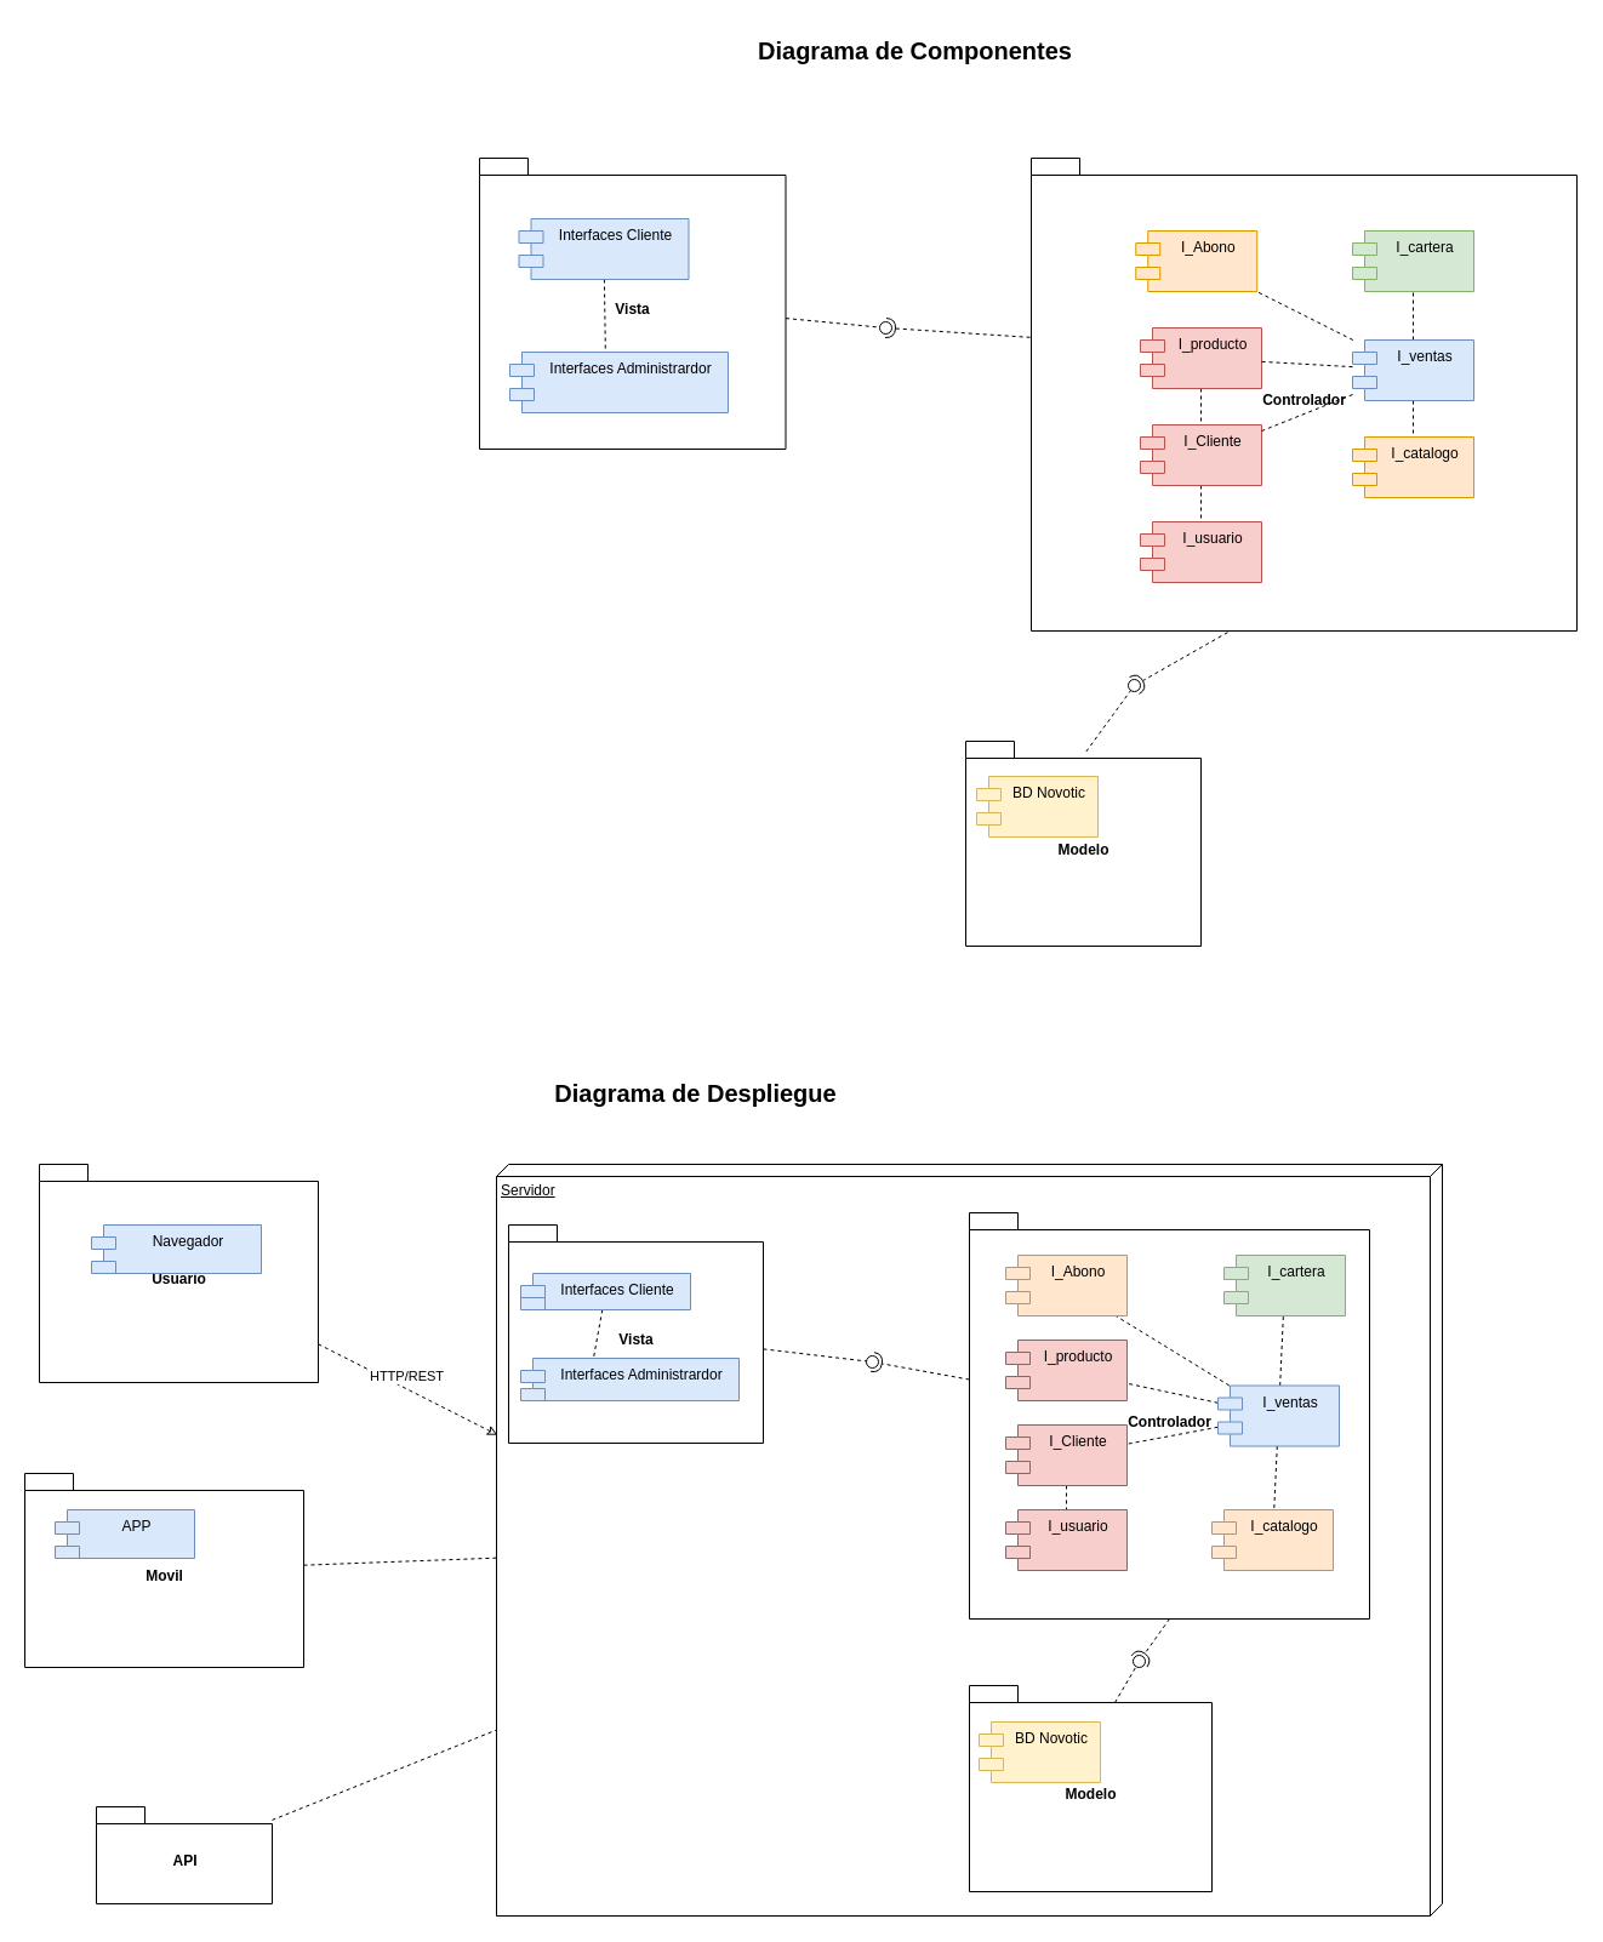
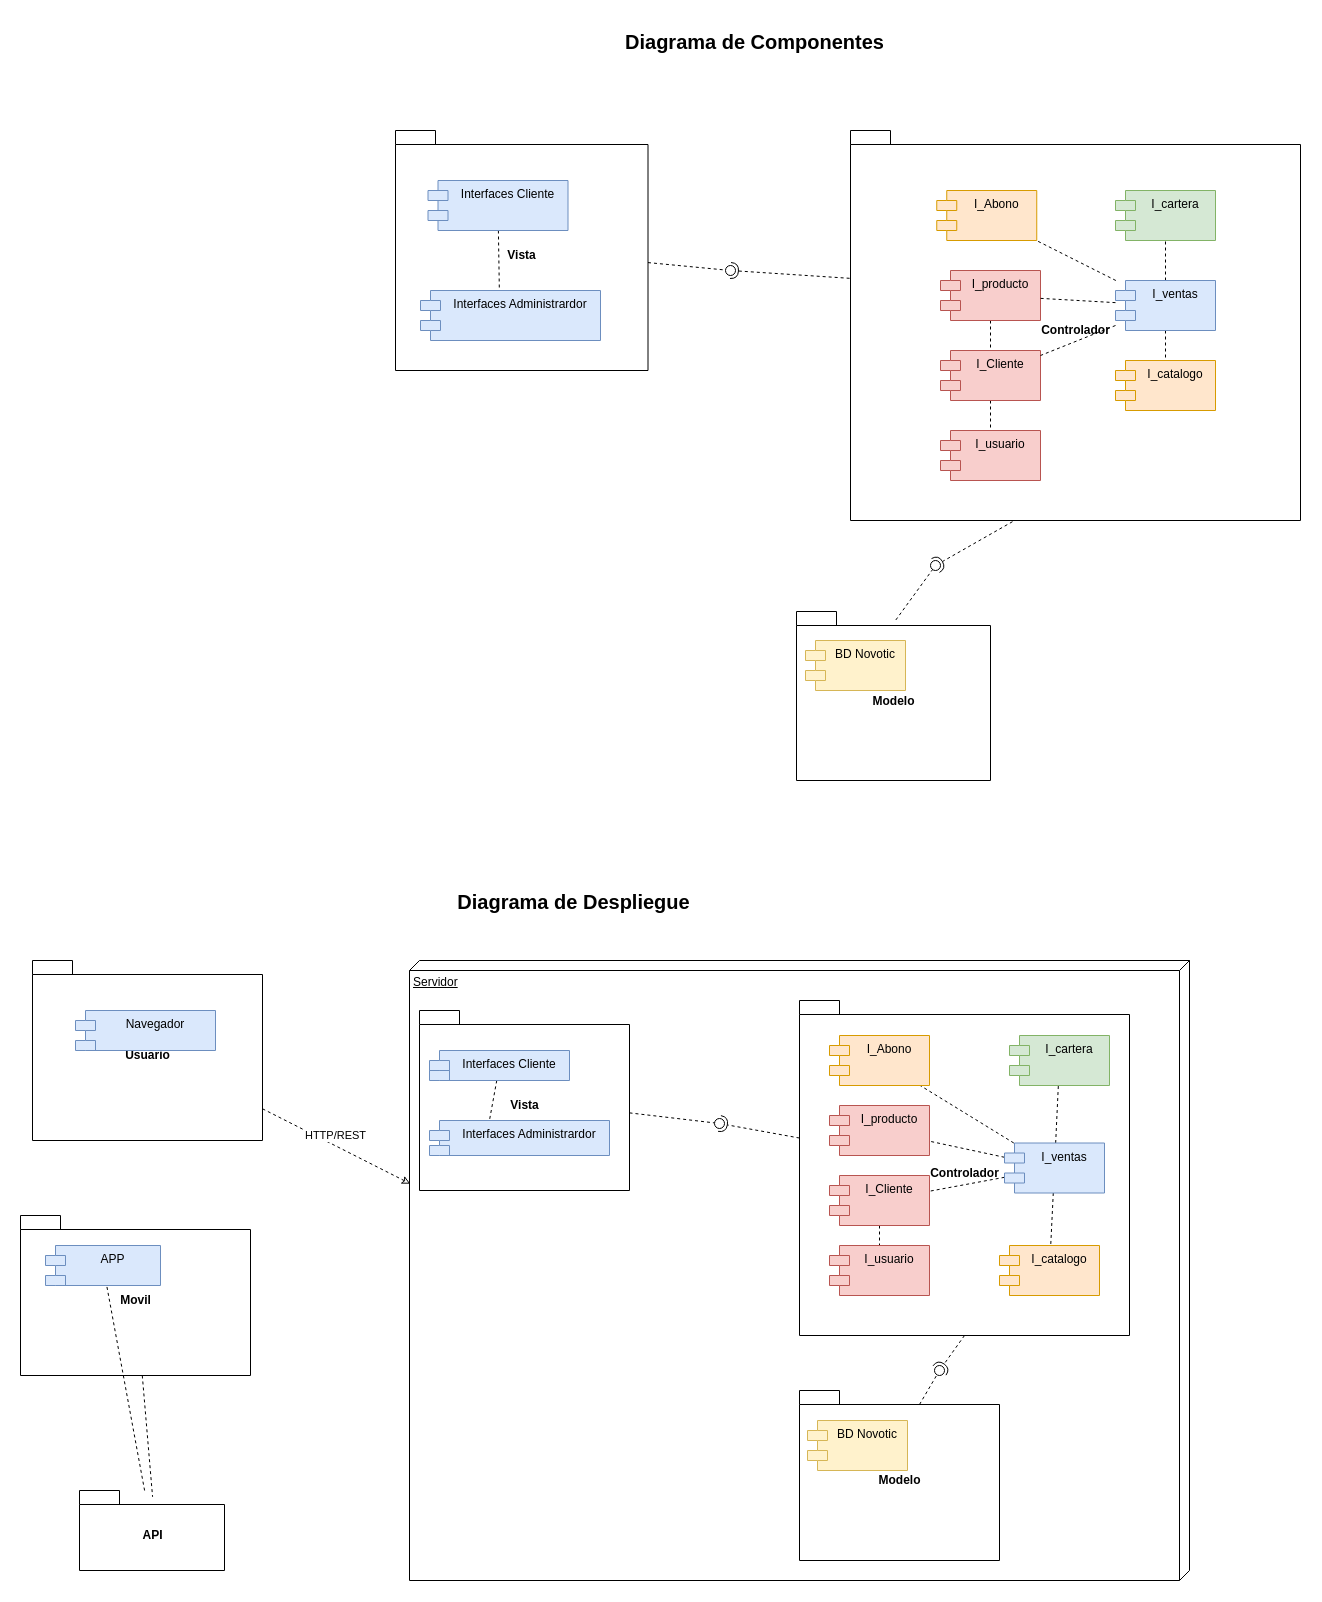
- <mxCell id="44" style="edgeStyle=none;rounded=0;orthogonalLoop=1;jettySize=auto;html=1;dashed=1;endArrow=none;endFill=0;" edge="1" parent="1" source="45" target="23"><mxGeometry relative="1" as="geometry" /></mxCell>
+ <mxCell id="44" style="edgeStyle=none;rounded=0;orthogonalLoop=1;jettySize=auto;html=1;dashed=1;endArrow=none;endFill=0;entryX=0.504;entryY=0.079;entryDx=0;entryDy=0;entryPerimeter=0;" edge="1" parent="1" source="45" target="58"><mxGeometry relative="1" as="geometry" /></mxCell>
- <mxCell id="57" style="edgeStyle=none;rounded=0;orthogonalLoop=1;jettySize=auto;html=1;dashed=1;endArrow=none;endFill=0;" edge="1" parent="1" source="58" target="23"><mxGeometry relative="1" as="geometry" /></mxCell>
+ <mxCell id="57" style="edgeStyle=none;rounded=0;orthogonalLoop=1;jettySize=auto;html=1;dashed=1;endArrow=none;endFill=0;" edge="1" parent="1" source="58" target="46"><mxGeometry relative="1" as="geometry" /></mxCell>
